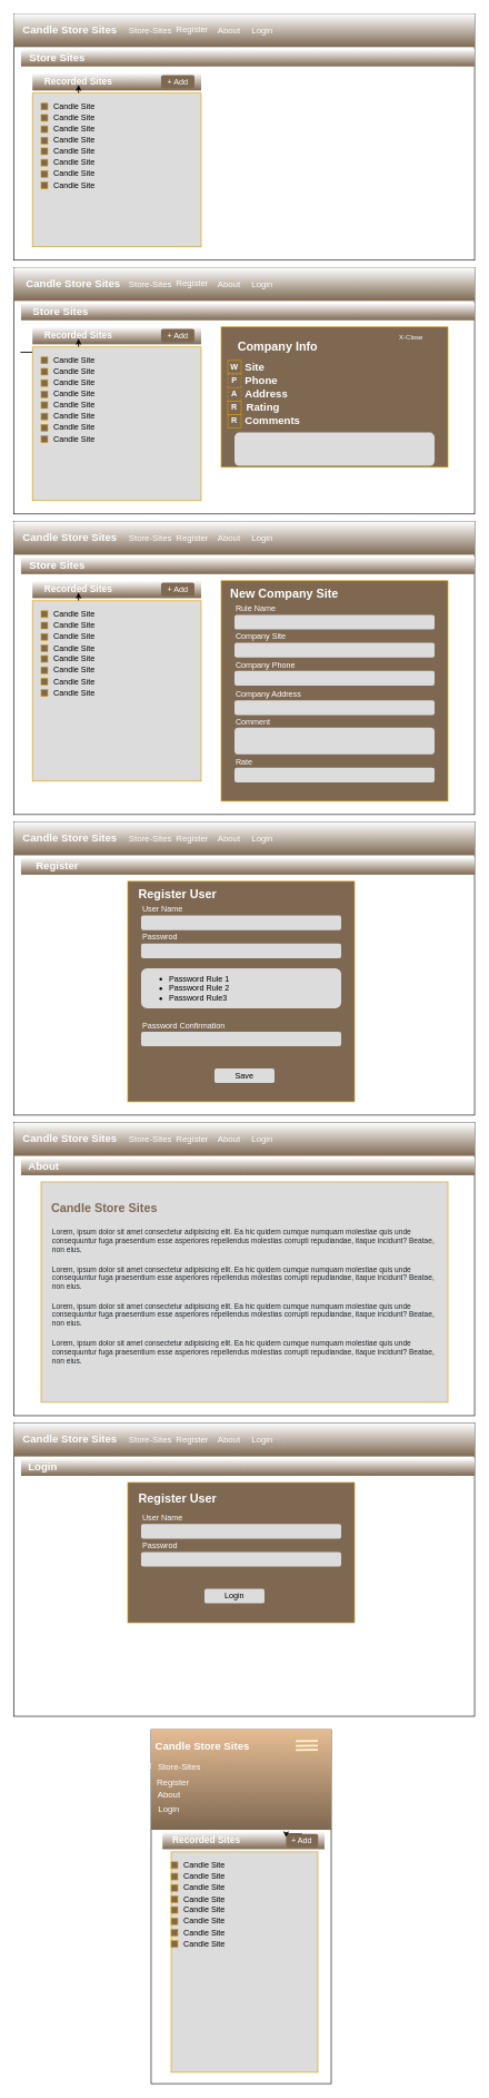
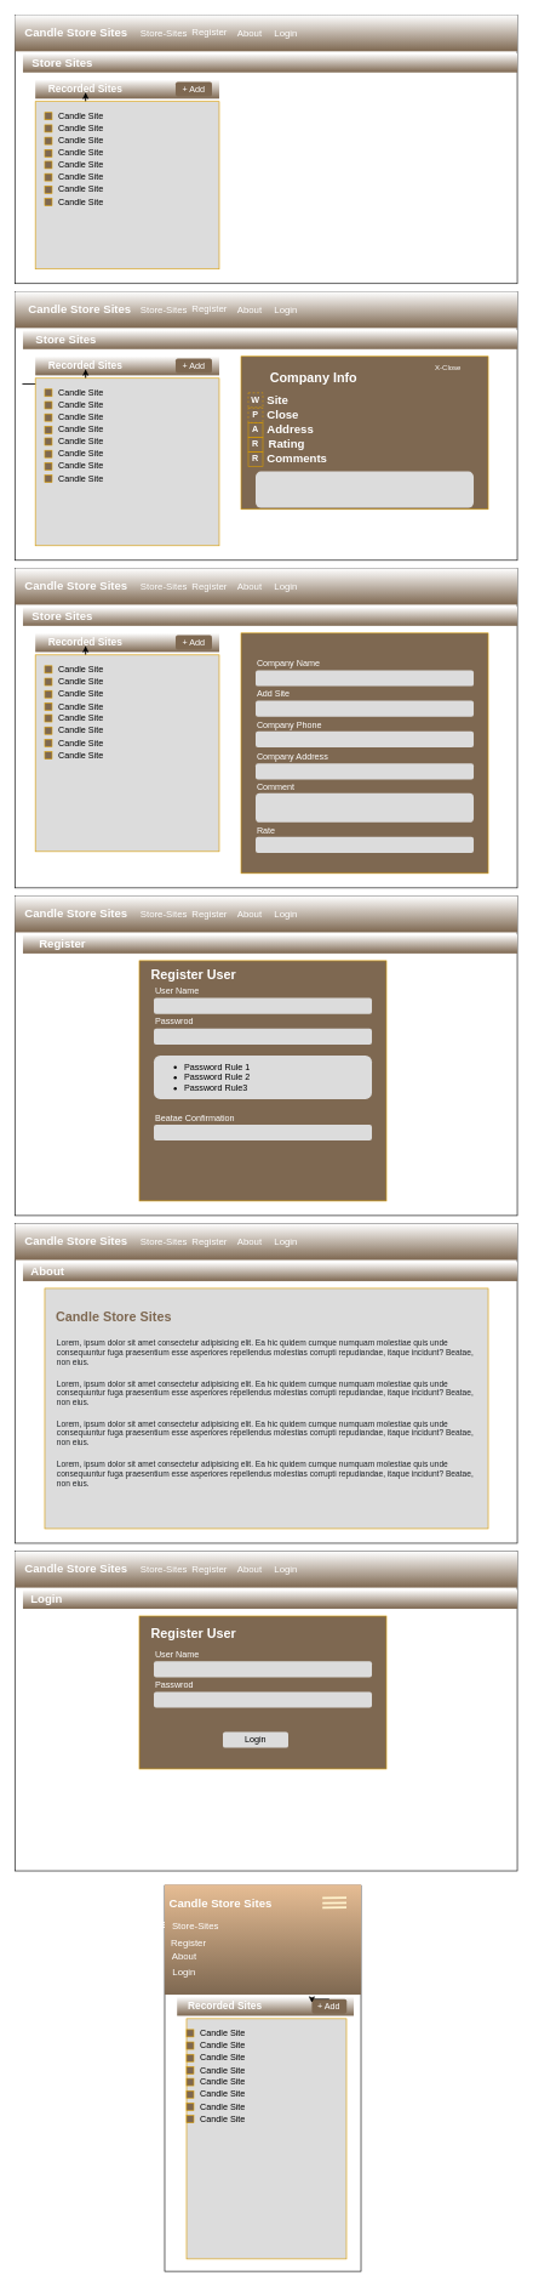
- <mxCell id="115" value="&lt;b&gt;&lt;font style=&quot;font-size: 18px&quot; color=&quot;#ffffff&quot;&gt;Company Info&lt;/font&gt;&lt;/b&gt;" style="rounded=0;whiteSpace=wrap;html=1;gradientColor=none;fillColor=none;strokeColor=none;" parent="1" vertex="1"><mxGeometry x="341" y="509" width="150" height="20" as="geometry" /></mxCell>
+ <mxCell id="115" value="&lt;b&gt;&lt;font style=&quot;font-size: 18px&quot; color=&quot;#ffffff&quot;&gt;Company Info&lt;/font&gt;&lt;/b&gt;" style="rounded=0;whiteSpace=wrap;html=1;gradientColor=none;fillColor=none;strokeColor=none;" parent="1" vertex="1"><mxGeometry x="356" y="509" width="150" height="20" as="geometry" /></mxCell>
- <mxCell id="121" value="&lt;b&gt;&lt;font color=&quot;#ffffff&quot;&gt;W&lt;/font&gt;&lt;/b&gt;" style="rounded=0;whiteSpace=wrap;html=1;strokeColor=#D79B00;fillColor=none;gradientColor=none;" parent="1" vertex="1"><mxGeometry x="341" y="539" width="20" height="20" as="geometry" /></mxCell>
+ <mxCell id="121" value="&lt;b&gt;&lt;font color=&quot;#ffffff&quot;&gt;W&lt;/font&gt;&lt;/b&gt;" style="rounded=0;whiteSpace=wrap;html=1;strokeColor=#D79B00;fillColor=none;gradientColor=none;dashed=1;" parent="1" vertex="1"><mxGeometry x="341" y="539" width="20" height="20" as="geometry" /></mxCell>
- <mxCell id="118" value="&lt;b&gt;&lt;font style=&quot;font-size: 16px&quot; color=&quot;#ffffff&quot;&gt;Phone&lt;/font&gt;&lt;/b&gt;" style="rounded=0;whiteSpace=wrap;html=1;gradientColor=none;fillColor=none;strokeColor=none;align=left;" parent="1" vertex="1"><mxGeometry x="365" y="559" width="150" height="20" as="geometry" /></mxCell>
+ <mxCell id="118" value="&lt;b&gt;&lt;font style=&quot;font-size: 16px&quot; color=&quot;#ffffff&quot;&gt;Close&lt;/font&gt;&lt;/b&gt;" style="rounded=0;whiteSpace=wrap;html=1;gradientColor=none;fillColor=none;strokeColor=none;align=left;" parent="1" vertex="1"><mxGeometry x="365" y="559" width="150" height="20" as="geometry" /></mxCell>
- <mxCell id="123" value="&lt;b&gt;&lt;font color=&quot;#ffffff&quot;&gt;A&lt;/font&gt;&lt;/b&gt;" style="rounded=0;whiteSpace=wrap;html=1;strokeColor=#D79B00;fillColor=none;gradientColor=none;dashed=1;" parent="1" vertex="1"><mxGeometry x="341" y="580" width="20" height="20" as="geometry" /></mxCell>
+ <mxCell id="123" value="&lt;b&gt;&lt;font color=&quot;#ffffff&quot;&gt;A&lt;/font&gt;&lt;/b&gt;" style="rounded=0;whiteSpace=wrap;html=1;strokeColor=#D79B00;fillColor=none;gradientColor=none;" parent="1" vertex="1"><mxGeometry x="341" y="580" width="20" height="20" as="geometry" /></mxCell>
- <mxCell id="129" value="&lt;b&gt;&lt;font style=&quot;font-size: 18px&quot; color=&quot;#ffffff&quot;&gt;New Company Site&lt;/font&gt;&lt;/b&gt;" style="rounded=0;whiteSpace=wrap;html=1;gradientColor=none;fillColor=none;strokeColor=none;" parent="1" vertex="1"><mxGeometry x="341" y="879" width="170" height="20" as="geometry" /></mxCell>
- <mxCell id="130" value="&lt;div&gt;&lt;font style=&quot;font-size: 12px&quot; color=&quot;#ffffff&quot;&gt;Rule Name&lt;/font&gt;&lt;/div&gt;" style="rounded=0;whiteSpace=wrap;html=1;gradientColor=none;fillColor=none;strokeColor=none;align=left;" parent="1" vertex="1"><mxGeometry x="351" y="901" width="150" height="20" as="geometry" /></mxCell>
+ <mxCell id="130" value="&lt;div&gt;&lt;font style=&quot;font-size: 12px&quot; color=&quot;#ffffff&quot;&gt;Company Name&lt;/font&gt;&lt;/div&gt;" style="rounded=0;whiteSpace=wrap;html=1;gradientColor=none;fillColor=none;strokeColor=none;align=left;" parent="1" vertex="1"><mxGeometry x="351" y="901" width="150" height="20" as="geometry" /></mxCell>
- <mxCell id="132" value="&lt;div&gt;&lt;font style=&quot;font-size: 12px&quot; color=&quot;#ffffff&quot;&gt;Company Site&lt;/font&gt;&lt;/div&gt;" style="rounded=0;whiteSpace=wrap;html=1;gradientColor=none;fillColor=none;strokeColor=none;align=left;" parent="1" vertex="1"><mxGeometry x="351" y="943" width="150" height="20" as="geometry" /></mxCell>
+ <mxCell id="132" value="&lt;div&gt;&lt;font style=&quot;font-size: 12px&quot; color=&quot;#ffffff&quot;&gt;Add Site&lt;/font&gt;&lt;/div&gt;" style="rounded=0;whiteSpace=wrap;html=1;gradientColor=none;fillColor=none;strokeColor=none;align=left;" parent="1" vertex="1"><mxGeometry x="351" y="943" width="150" height="20" as="geometry" /></mxCell>
- <mxCell id="156" value="&lt;div&gt;&lt;font style=&quot;font-size: 12px&quot; color=&quot;#ffffff&quot;&gt;Password Confirmation&lt;/font&gt;&lt;/div&gt;" style="rounded=0;whiteSpace=wrap;html=1;gradientColor=none;fillColor=none;strokeColor=none;align=left;" vertex="1" parent="1"><mxGeometry x="211" y="1525" width="150" height="20" as="geometry" /></mxCell>
+ <mxCell id="156" value="&lt;div&gt;&lt;font style=&quot;font-size: 12px&quot; color=&quot;#ffffff&quot;&gt;Beatae Confirmation&lt;/font&gt;&lt;/div&gt;" style="rounded=0;whiteSpace=wrap;html=1;gradientColor=none;fillColor=none;strokeColor=none;align=left;" vertex="1" parent="1"><mxGeometry x="211" y="1525" width="150" height="20" as="geometry" /></mxCell>
- <mxCell id="160" value="Save" style="rounded=1;whiteSpace=wrap;html=1;gradientColor=none;strokeColor=none;fillColor=#DCDCDC;" vertex="1" parent="1"><mxGeometry x="321" y="1599" width="90" height="22" as="geometry" /></mxCell>
